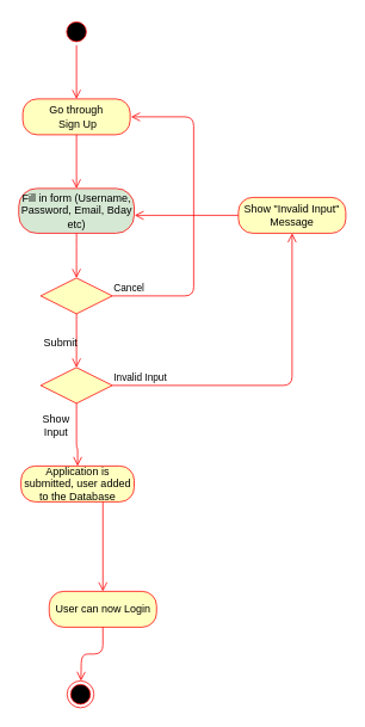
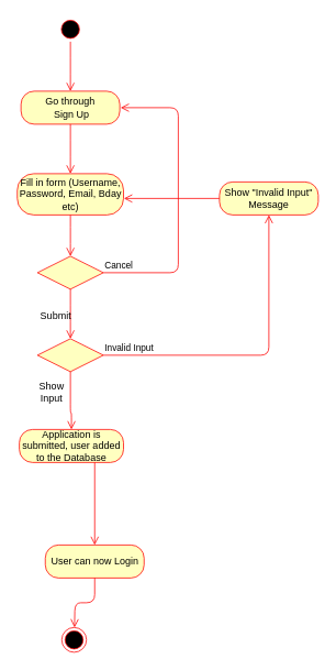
- <mxCell id="6" value="Fill in form (Username, Password, Email, Bday etc)" style="rounded=1;whiteSpace=wrap;html=1;arcSize=40;fontColor=#000000;fillColor=#d5e8d4;strokeColor=#ff0000;" vertex="1" parent="1"><mxGeometry x="20.5" y="210" width="129" height="50" as="geometry" /></mxCell>
+ <mxCell id="6" value="Fill in form (Username, Password, Email, Bday etc)" style="rounded=1;whiteSpace=wrap;html=1;arcSize=40;fontColor=#000000;fillColor=#ffffc0;strokeColor=#ff0000;" vertex="1" parent="1"><mxGeometry x="20.5" y="210" width="129" height="50" as="geometry" /></mxCell>
